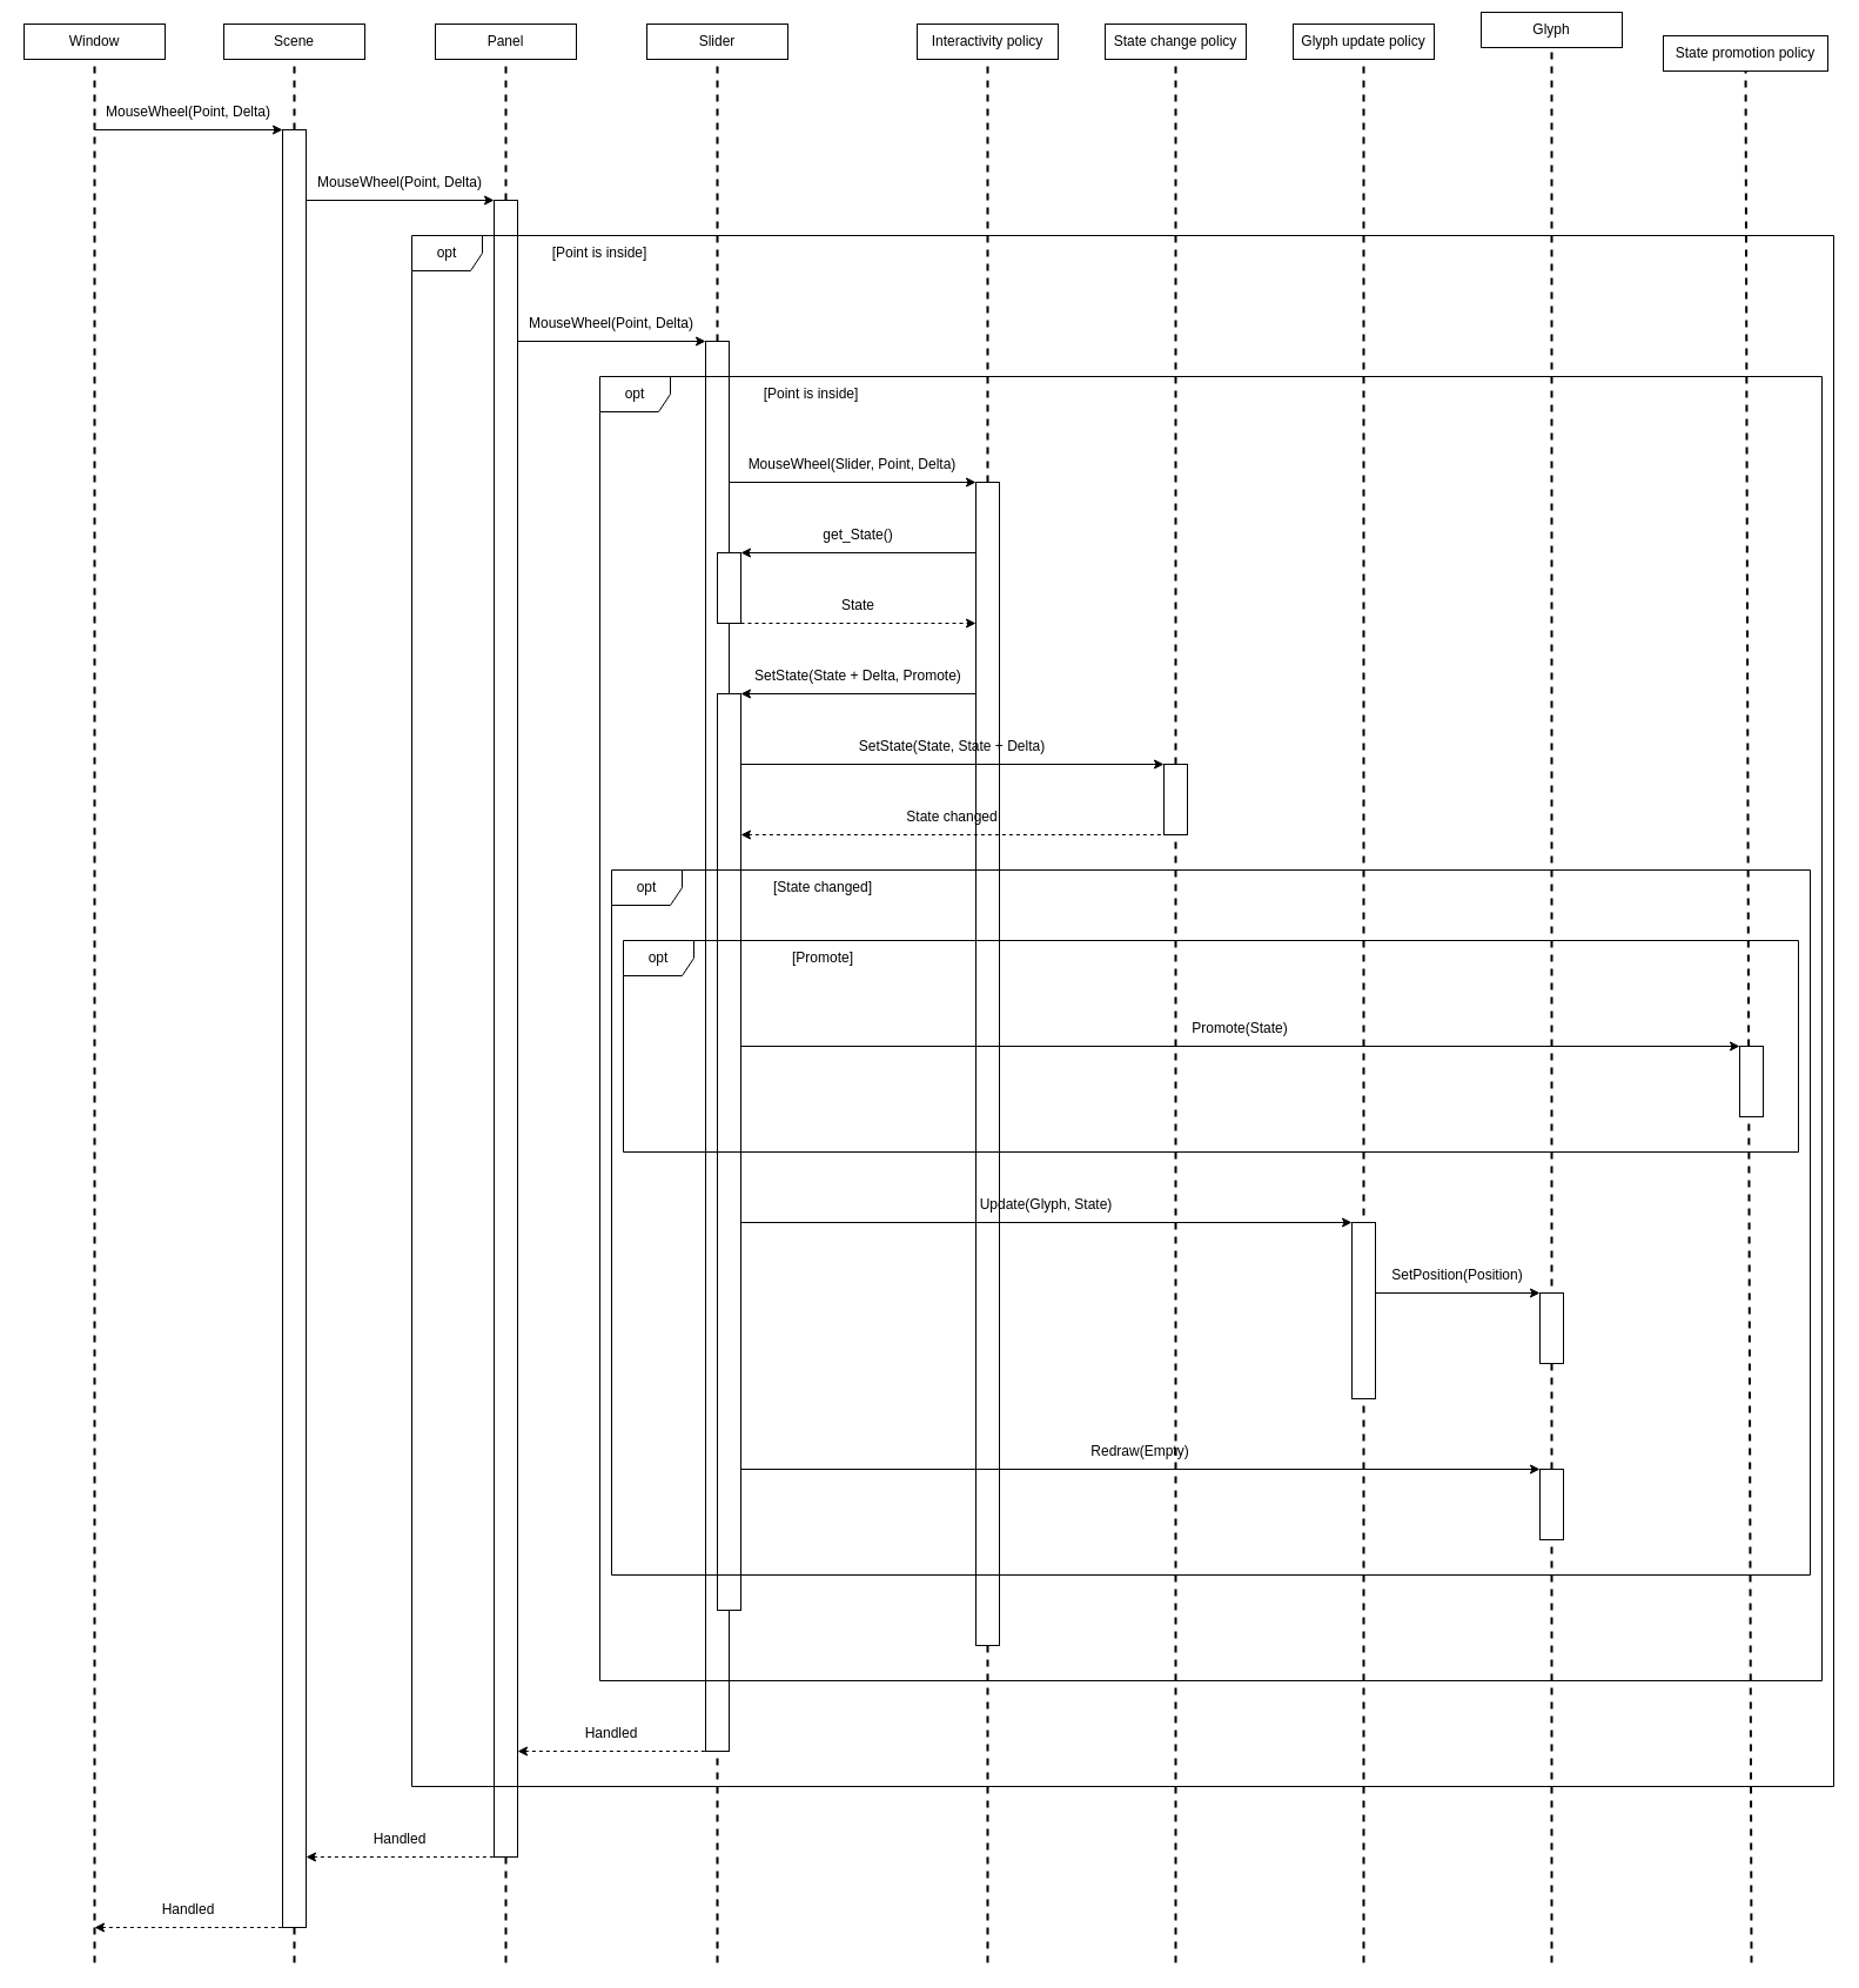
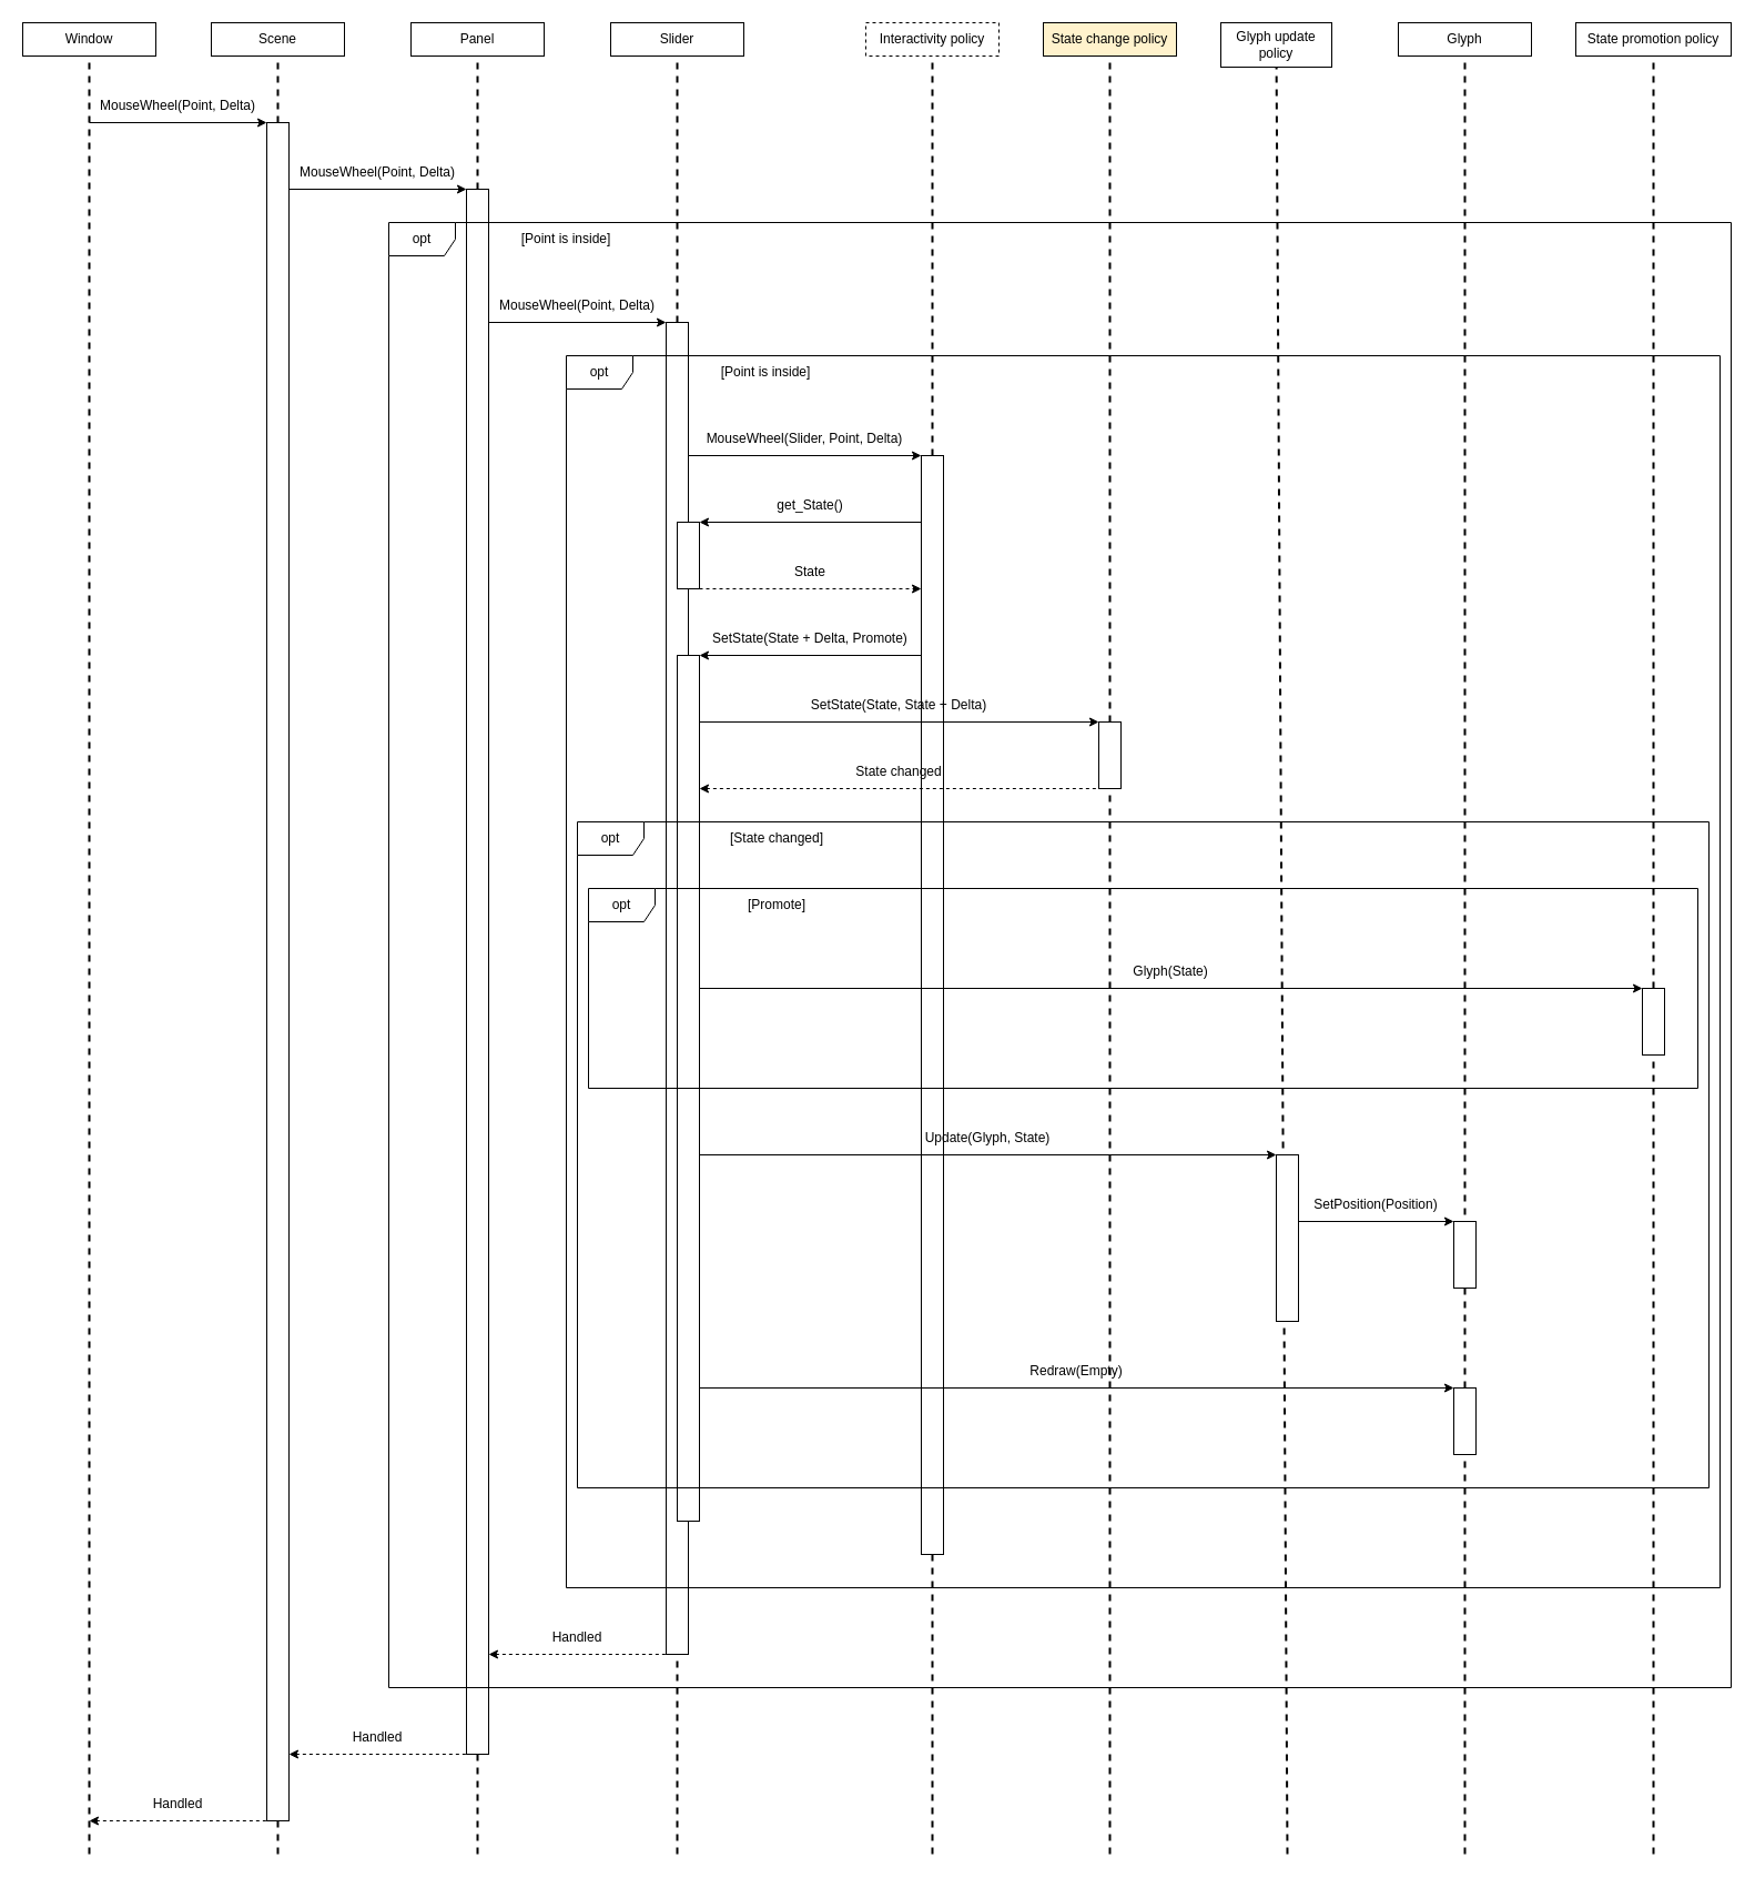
- <mxCell id="9" value="Glyph" style="rounded=0;whiteSpace=wrap;html=1;" parent="1" vertex="1"><mxGeometry x="1260" y="10" width="120" height="30" as="geometry" /></mxCell>
+ <mxCell id="9" value="Glyph" style="rounded=0;whiteSpace=wrap;html=1;" parent="1" vertex="1"><mxGeometry x="1260" y="20" width="120" height="30" as="geometry" /></mxCell>
- <mxCell id="6" value="Interactivity policy" style="rounded=0;whiteSpace=wrap;html=1;" parent="1" vertex="1"><mxGeometry x="780" y="20" width="120" height="30" as="geometry" /></mxCell>
+ <mxCell id="6" value="Interactivity policy" style="rounded=0;whiteSpace=wrap;html=1;dashed=1;" parent="1" vertex="1"><mxGeometry x="780" y="20" width="120" height="30" as="geometry" /></mxCell>
- <mxCell id="7" value="State change policy" style="rounded=0;whiteSpace=wrap;html=1;" parent="1" vertex="1"><mxGeometry x="940" y="20" width="120" height="30" as="geometry" /></mxCell>
+ <mxCell id="7" value="State change policy" style="rounded=0;whiteSpace=wrap;html=1;fillColor=#fff2cc;" parent="1" vertex="1"><mxGeometry x="940" y="20" width="120" height="30" as="geometry" /></mxCell>
- <mxCell id="8" value="Glyph update policy" style="rounded=0;whiteSpace=wrap;html=1;" parent="1" vertex="1"><mxGeometry x="1100" y="20" width="120" height="30" as="geometry" /></mxCell>
+ <mxCell id="8" value="Glyph update policy" style="rounded=0;whiteSpace=wrap;html=1;" parent="1" vertex="1"><mxGeometry x="1100" y="20" width="100" height="40" as="geometry" /></mxCell>
- <mxCell id="64" value="State promotion policy" style="rounded=0;whiteSpace=wrap;html=1;" vertex="1" parent="1"><mxGeometry x="1415" y="30" width="140" height="30" as="geometry" /></mxCell>
+ <mxCell id="64" value="State promotion policy" style="rounded=0;whiteSpace=wrap;html=1;" vertex="1" parent="1"><mxGeometry x="1420" y="20" width="140" height="30" as="geometry" /></mxCell>
- <mxCell id="69" value="Promote(State)" style="text;html=1;align=center;verticalAlign=middle;whiteSpace=wrap;rounded=0;" vertex="1" parent="1"><mxGeometry x="630" y="860" width="850" height="30" as="geometry" /></mxCell>
+ <mxCell id="69" value="Glyph(State)" style="text;html=1;align=center;verticalAlign=middle;whiteSpace=wrap;rounded=0;" vertex="1" parent="1"><mxGeometry x="630" y="860" width="850" height="30" as="geometry" /></mxCell>
